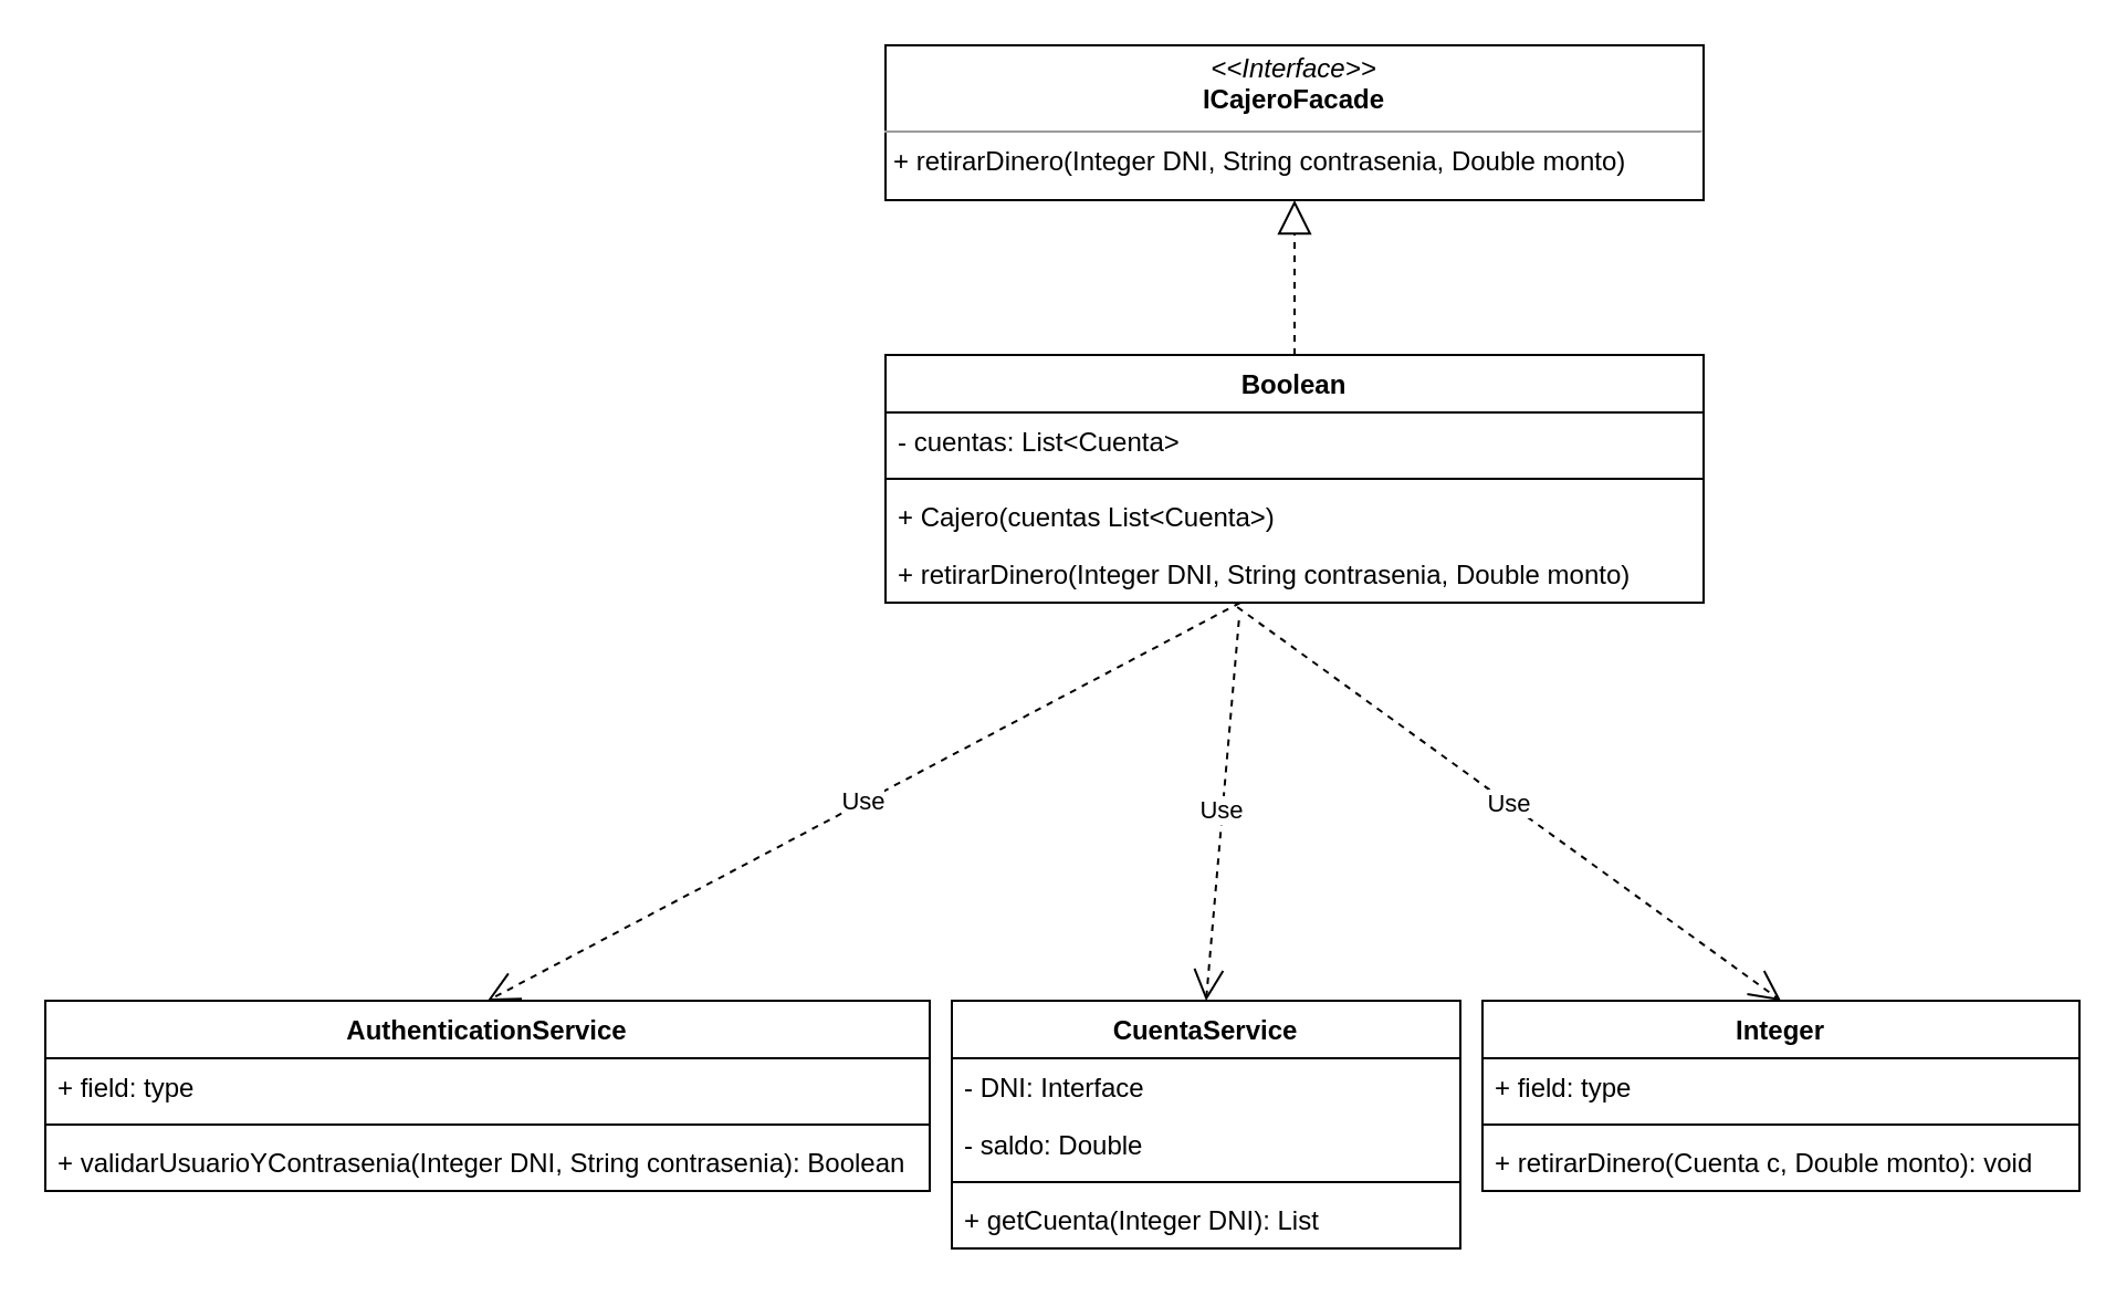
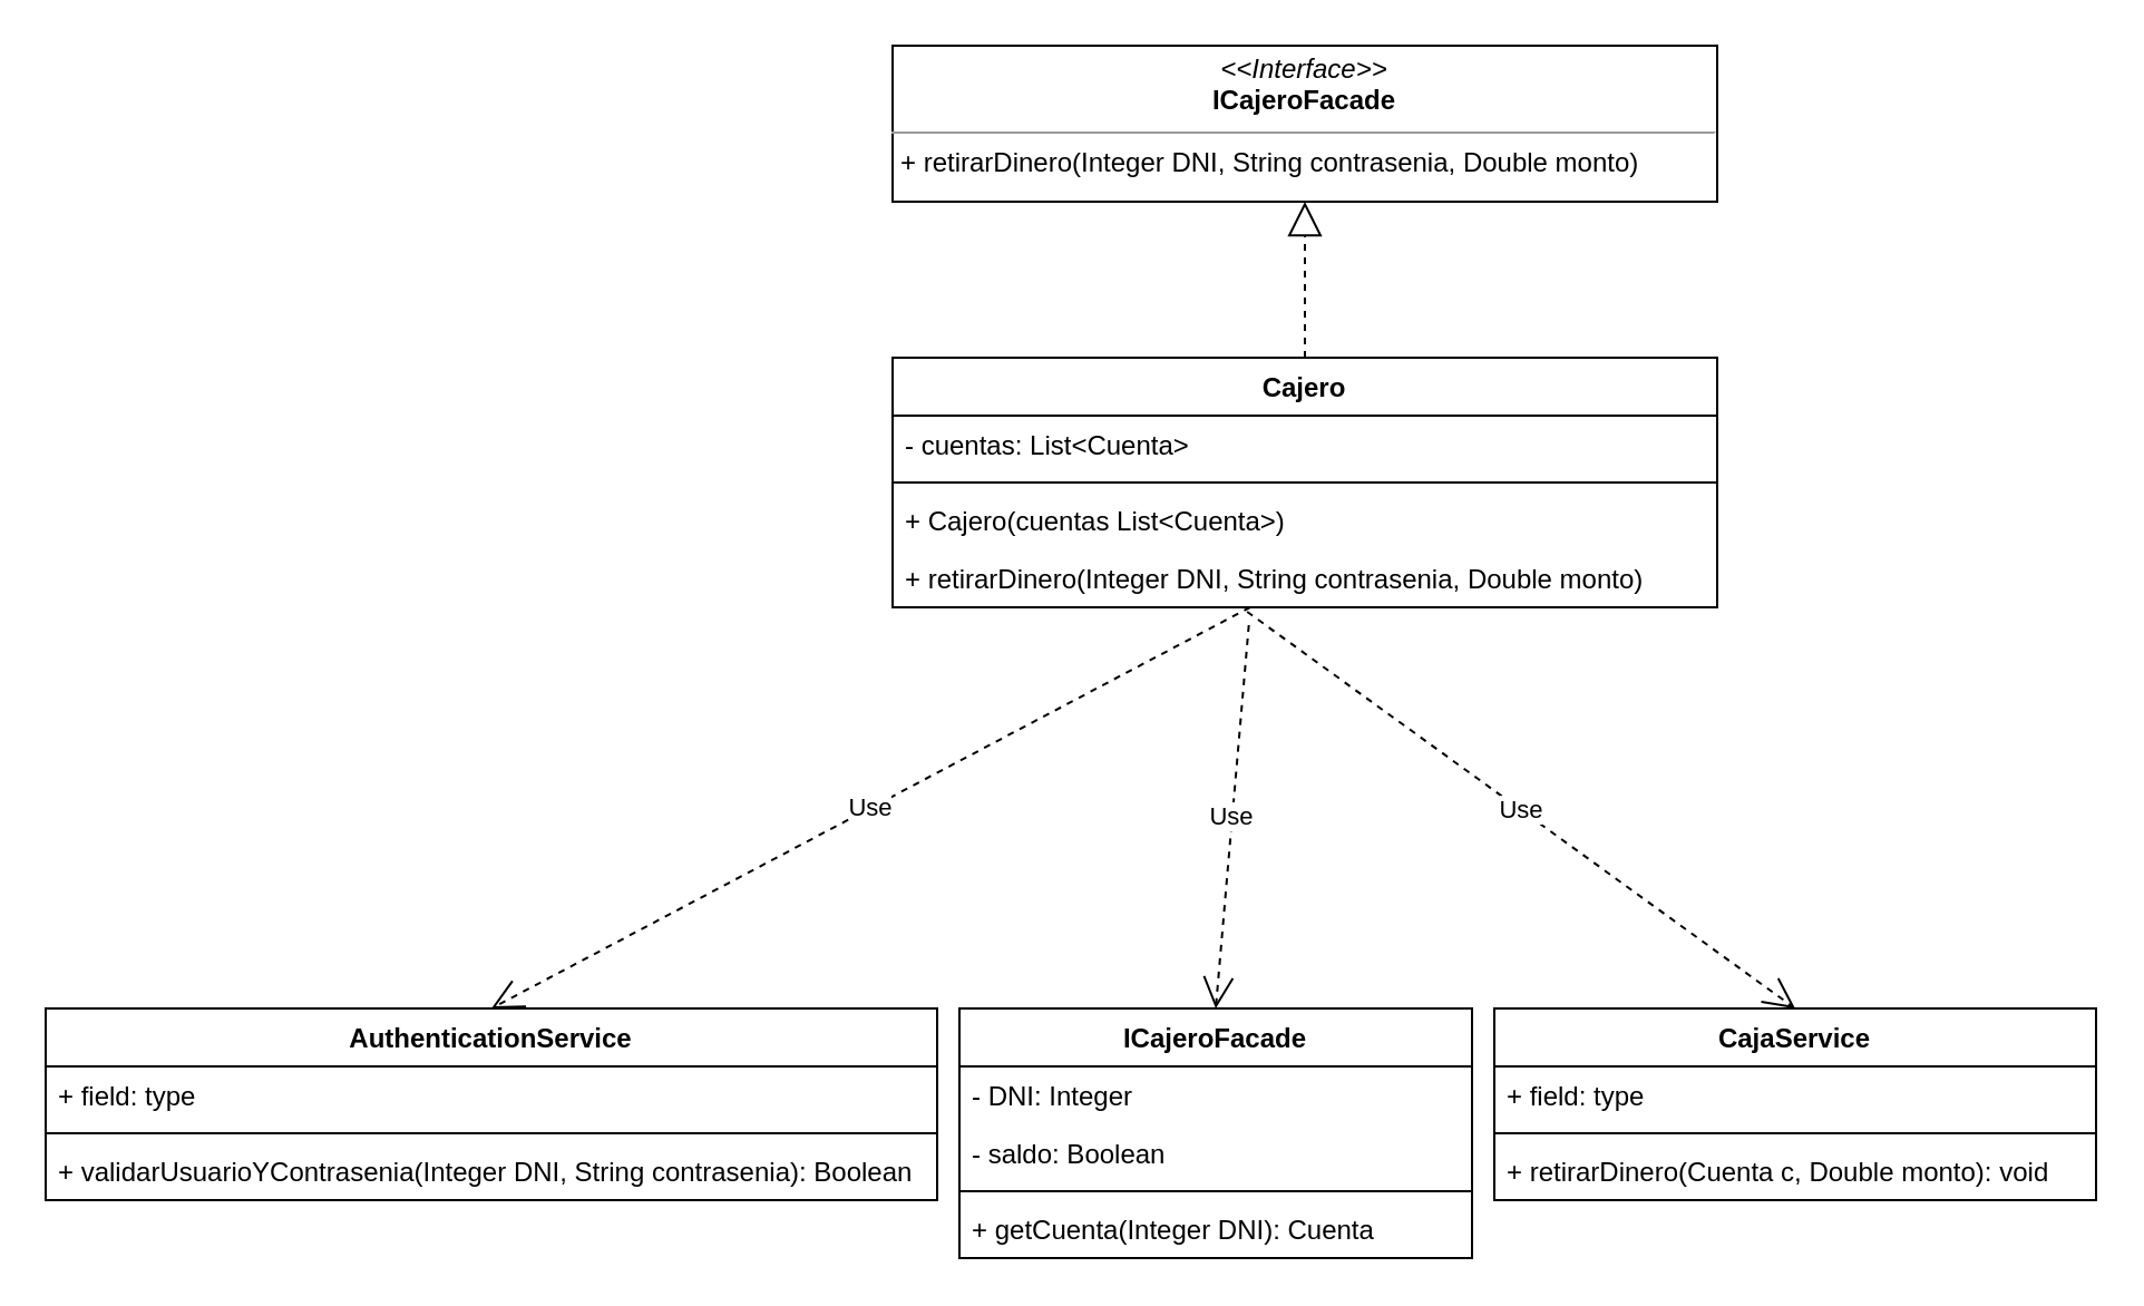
- <mxCell id="17" value="Boolean" style="swimlane;fontStyle=1;align=center;verticalAlign=top;childLayout=stackLayout;horizontal=1;startSize=26;horizontalStack=0;resizeParent=1;resizeParentMax=0;resizeLast=0;collapsible=1;marginBottom=0;" vertex="1" parent="1"><mxGeometry x="400" y="160" width="370" height="112" as="geometry" /></mxCell>
+ <mxCell id="17" value="Cajero" style="swimlane;fontStyle=1;align=center;verticalAlign=top;childLayout=stackLayout;horizontal=1;startSize=26;horizontalStack=0;resizeParent=1;resizeParentMax=0;resizeLast=0;collapsible=1;marginBottom=0;" vertex="1" parent="1"><mxGeometry x="400" y="160" width="370" height="112" as="geometry" /></mxCell>
- <mxCell id="7" value="CuentaService" style="swimlane;fontStyle=1;align=center;verticalAlign=top;childLayout=stackLayout;horizontal=1;startSize=26;horizontalStack=0;resizeParent=1;resizeParentMax=0;resizeLast=0;collapsible=1;marginBottom=0;" vertex="1" parent="1"><mxGeometry x="430" y="452" width="230" height="112" as="geometry" /></mxCell>
+ <mxCell id="7" value="ICajeroFacade" style="swimlane;fontStyle=1;align=center;verticalAlign=top;childLayout=stackLayout;horizontal=1;startSize=26;horizontalStack=0;resizeParent=1;resizeParentMax=0;resizeLast=0;collapsible=1;marginBottom=0;" vertex="1" parent="1"><mxGeometry x="430" y="452" width="230" height="112" as="geometry" /></mxCell>
- <mxCell id="12" value="Integer" style="swimlane;fontStyle=1;align=center;verticalAlign=top;childLayout=stackLayout;horizontal=1;startSize=26;horizontalStack=0;resizeParent=1;resizeParentMax=0;resizeLast=0;collapsible=1;marginBottom=0;" vertex="1" parent="1"><mxGeometry x="670" y="452" width="270" height="86" as="geometry" /></mxCell>
+ <mxCell id="12" value="CajaService" style="swimlane;fontStyle=1;align=center;verticalAlign=top;childLayout=stackLayout;horizontal=1;startSize=26;horizontalStack=0;resizeParent=1;resizeParentMax=0;resizeLast=0;collapsible=1;marginBottom=0;" vertex="1" parent="1"><mxGeometry x="670" y="452" width="270" height="86" as="geometry" /></mxCell>
- <mxCell id="8" value="- DNI: Interface" style="text;strokeColor=none;fillColor=none;align=left;verticalAlign=top;spacingLeft=4;spacingRight=4;overflow=hidden;rotatable=0;points=[[0,0.5],[1,0.5]];portConstraint=eastwest;" vertex="1" parent="7"><mxGeometry y="26" width="230" height="26" as="geometry" /></mxCell>
+ <mxCell id="8" value="- DNI: Integer" style="text;strokeColor=none;fillColor=none;align=left;verticalAlign=top;spacingLeft=4;spacingRight=4;overflow=hidden;rotatable=0;points=[[0,0.5],[1,0.5]];portConstraint=eastwest;" vertex="1" parent="7"><mxGeometry y="26" width="230" height="26" as="geometry" /></mxCell>
- <mxCell id="9" value="- saldo: Double" style="text;strokeColor=none;fillColor=none;align=left;verticalAlign=top;spacingLeft=4;spacingRight=4;overflow=hidden;rotatable=0;points=[[0,0.5],[1,0.5]];portConstraint=eastwest;" vertex="1" parent="7"><mxGeometry y="52" width="230" height="26" as="geometry" /></mxCell>
+ <mxCell id="9" value="- saldo: Boolean" style="text;strokeColor=none;fillColor=none;align=left;verticalAlign=top;spacingLeft=4;spacingRight=4;overflow=hidden;rotatable=0;points=[[0,0.5],[1,0.5]];portConstraint=eastwest;" vertex="1" parent="7"><mxGeometry y="52" width="230" height="26" as="geometry" /></mxCell>
- <mxCell id="11" value="+ getCuenta(Integer DNI): List" style="text;strokeColor=none;fillColor=none;align=left;verticalAlign=top;spacingLeft=4;spacingRight=4;overflow=hidden;rotatable=0;points=[[0,0.5],[1,0.5]];portConstraint=eastwest;" vertex="1" parent="7"><mxGeometry y="86" width="230" height="26" as="geometry" /></mxCell>
+ <mxCell id="11" value="+ getCuenta(Integer DNI): Cuenta" style="text;strokeColor=none;fillColor=none;align=left;verticalAlign=top;spacingLeft=4;spacingRight=4;overflow=hidden;rotatable=0;points=[[0,0.5],[1,0.5]];portConstraint=eastwest;" vertex="1" parent="7"><mxGeometry y="86" width="230" height="26" as="geometry" /></mxCell>
